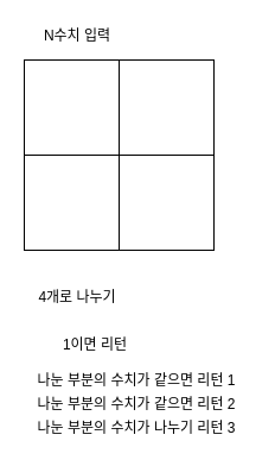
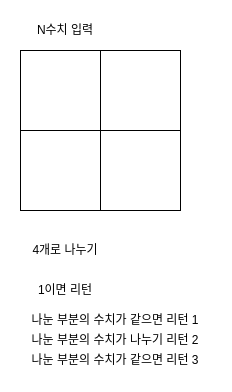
- <mxCell id="8" value="1이면 리턴" style="text;html=1;strokeColor=none;fillColor=none;align=center;verticalAlign=middle;whiteSpace=wrap;rounded=0;" vertex="1" parent="1"><mxGeometry x="35" y="280" width="90" height="20" as="geometry" /></mxCell>
+ <mxCell id="8" value="1이면 리턴" style="text;html=1;strokeColor=none;fillColor=none;align=center;verticalAlign=middle;whiteSpace=wrap;rounded=0;" vertex="1" parent="1"><mxGeometry x="20" y="280" width="90" height="20" as="geometry" /></mxCell>
- <mxCell id="10" value="나눈 부분의 수치가 같으면 리턴 2" style="text;html=1;strokeColor=none;fillColor=none;align=center;verticalAlign=middle;whiteSpace=wrap;rounded=0;" vertex="1" parent="1"><mxGeometry x="20" y="330" width="190" height="20" as="geometry" /></mxCell>
+ <mxCell id="10" value="나눈 부분의 수치가 나누기 리턴 2" style="text;html=1;strokeColor=none;fillColor=none;align=center;verticalAlign=middle;whiteSpace=wrap;rounded=0;" vertex="1" parent="1"><mxGeometry x="20" y="330" width="190" height="20" as="geometry" /></mxCell>
- <mxCell id="11" value="나눈 부분의 수치가 나누기 리턴 3" style="text;html=1;strokeColor=none;fillColor=none;align=center;verticalAlign=middle;whiteSpace=wrap;rounded=0;" vertex="1" parent="1"><mxGeometry x="20" y="350" width="190" height="20" as="geometry" /></mxCell>
+ <mxCell id="11" value="나눈 부분의 수치가 같으면 리턴 3" style="text;html=1;strokeColor=none;fillColor=none;align=center;verticalAlign=middle;whiteSpace=wrap;rounded=0;" vertex="1" parent="1"><mxGeometry x="20" y="350" width="190" height="20" as="geometry" /></mxCell>
